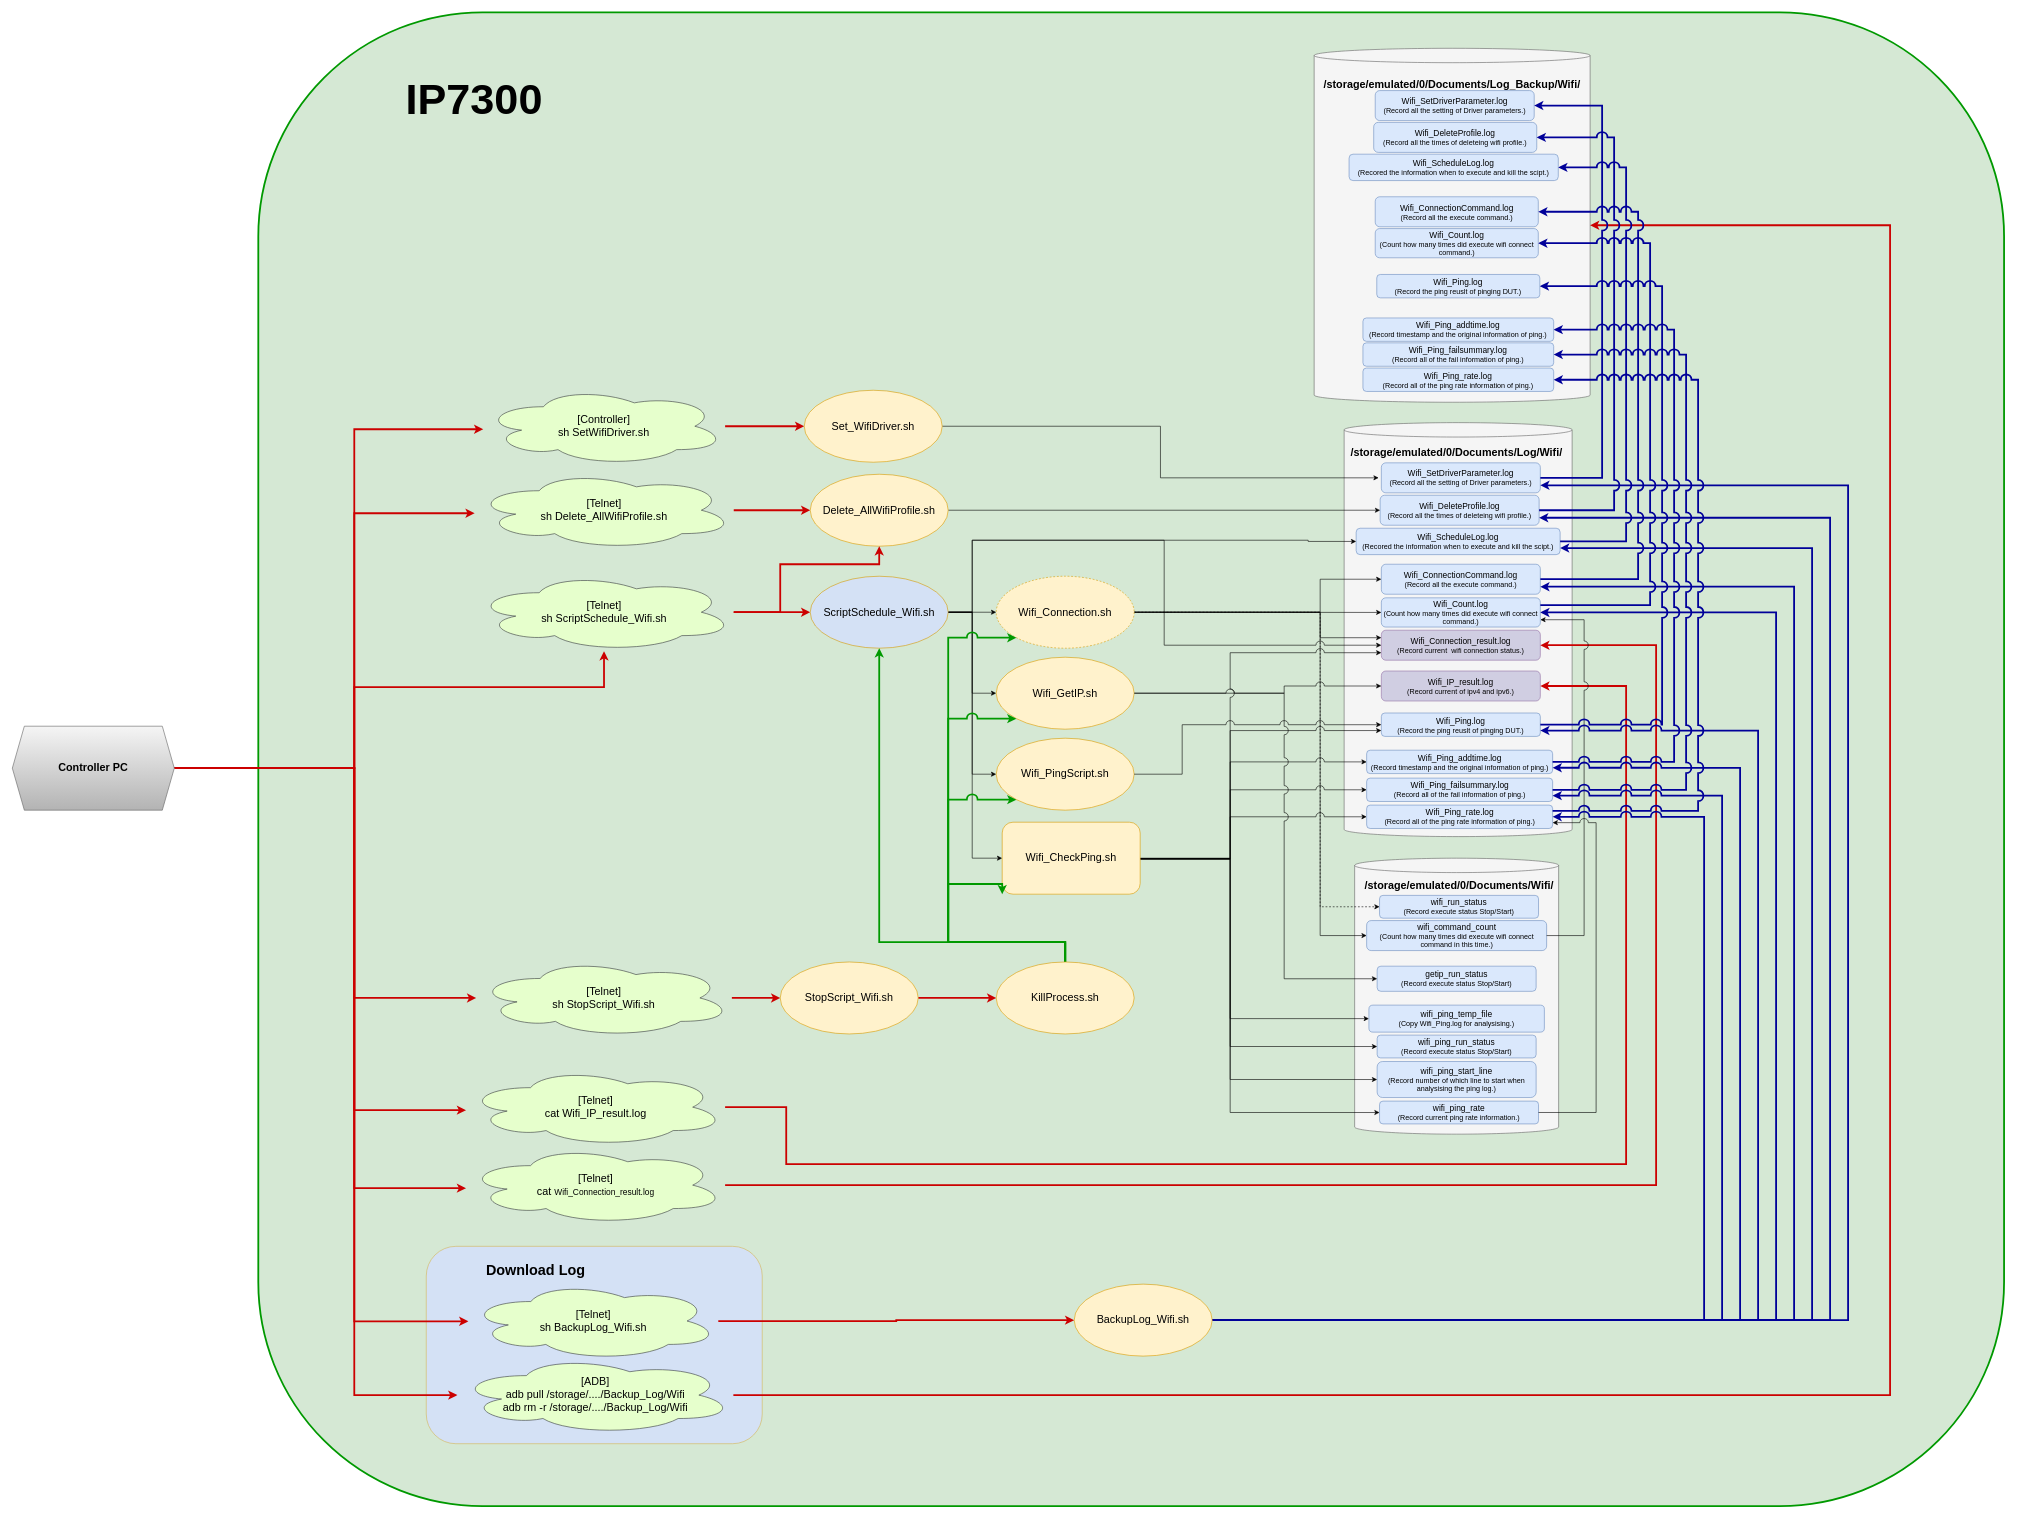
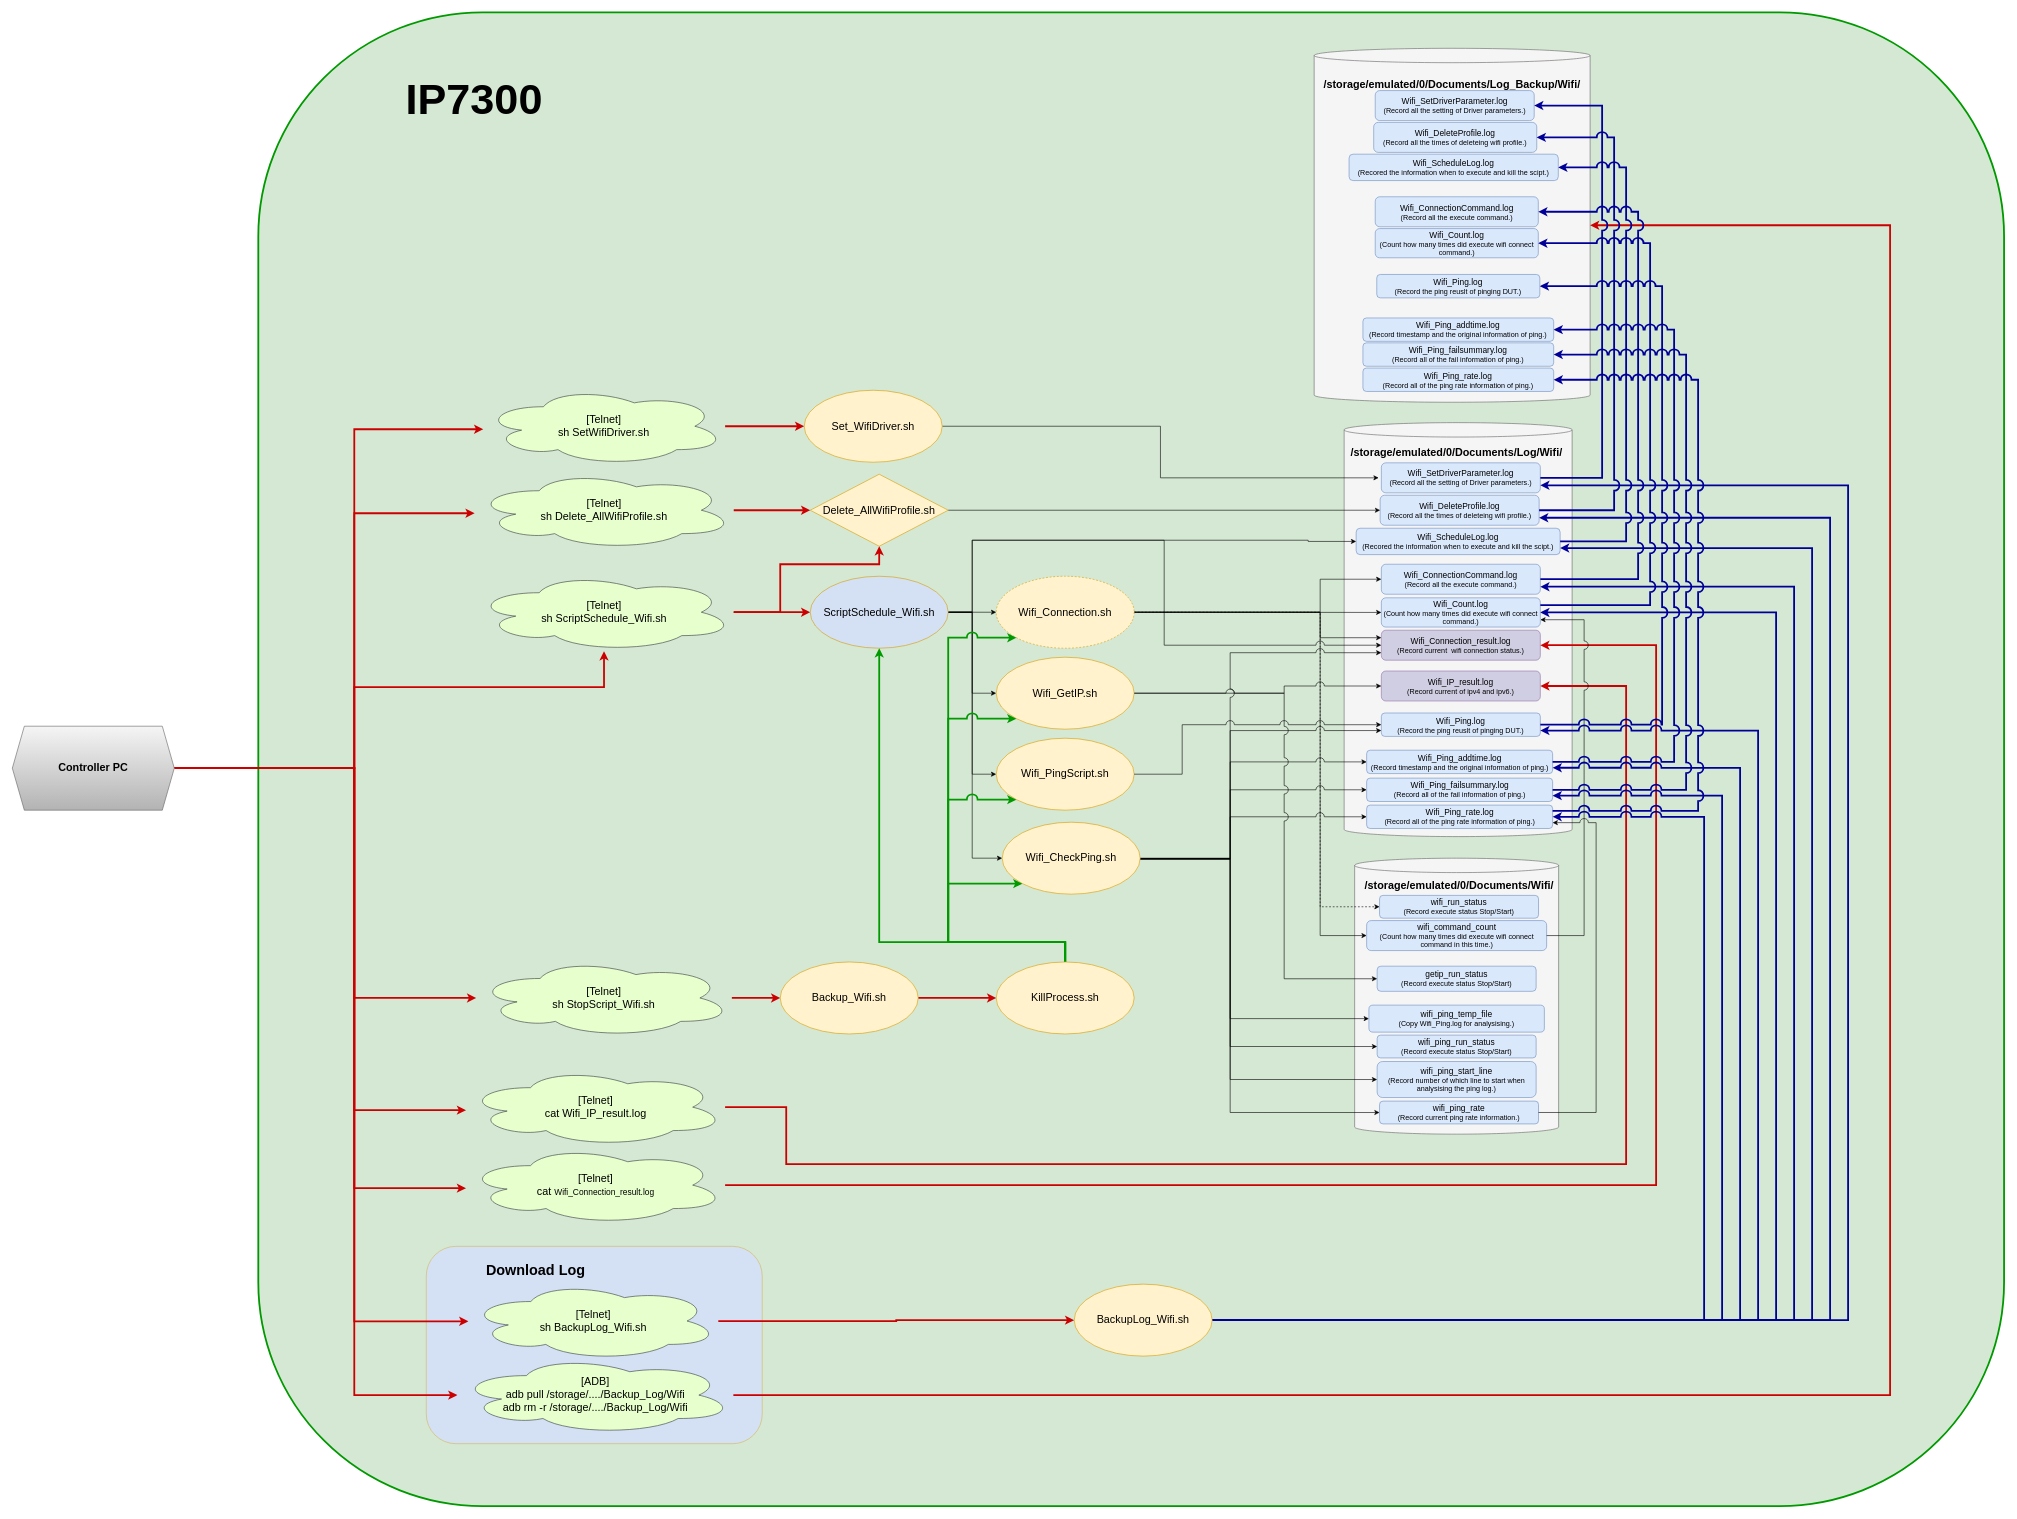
- <mxCell id="39" value="&lt;font style=&quot;font-size: 18px;&quot;&gt;&lt;span&gt;[Controller]&lt;/span&gt;&lt;br&gt;&lt;/font&gt;&lt;div&gt;&lt;font style=&quot;font-size: 18px;&quot;&gt;&lt;span&gt;sh SetWifiDriver.sh&lt;/span&gt;&lt;/font&gt;&lt;/div&gt;" style="ellipse;shape=cloud;whiteSpace=wrap;html=1;fillColor=#E6FFCC;strokeColor=#36393d;" parent="1" vertex="1"><mxGeometry x="804.38" y="645" width="403.75" height="130" as="geometry" /></mxCell>
+ <mxCell id="39" value="&lt;font style=&quot;font-size: 18px;&quot;&gt;&lt;span&gt;[Telnet]&lt;/span&gt;&lt;br&gt;&lt;/font&gt;&lt;div&gt;&lt;font style=&quot;font-size: 18px;&quot;&gt;&lt;span&gt;sh SetWifiDriver.sh&lt;/span&gt;&lt;/font&gt;&lt;/div&gt;" style="ellipse;shape=cloud;whiteSpace=wrap;html=1;fillColor=#E6FFCC;strokeColor=#36393d;" parent="1" vertex="1"><mxGeometry x="804.38" y="645" width="403.75" height="130" as="geometry" /></mxCell>
- <mxCell id="45" value="&lt;font style=&quot;font-size: 18px;&quot;&gt;Delete_AllWifiProfile.sh&lt;/font&gt;" style="ellipse;whiteSpace=wrap;html=1;fillColor=#FFF2CC;strokeColor=#d79b00;" parent="1" vertex="1"><mxGeometry x="1350" y="790" width="230" height="120" as="geometry" /></mxCell>
+ <mxCell id="45" value="&lt;font style=&quot;font-size: 18px;&quot;&gt;Delete_AllWifiProfile.sh&lt;/font&gt;" style="rhombus;whiteSpace=wrap;html=1;fillColor=#FFF2CC;strokeColor=#d79b00;" parent="1" vertex="1"><mxGeometry x="1350" y="790" width="230" height="120" as="geometry" /></mxCell>
- <mxCell id="77" value="&lt;font style=&quot;font-size: 18px;&quot;&gt;Wifi_CheckPing&lt;/font&gt;&lt;span style=&quot;font-size: 18px; background-color: transparent; color: light-dark(rgb(0, 0, 0), rgb(255, 255, 255));&quot;&gt;.sh&lt;/span&gt;" style="whiteSpace=wrap;html=1;fillColor=#FFF2CC;strokeColor=#d79b00;rounded=1;" parent="1" vertex="1"><mxGeometry x="1670" y="1370" width="230" height="120" as="geometry" /></mxCell>
+ <mxCell id="77" value="&lt;font style=&quot;font-size: 18px;&quot;&gt;Wifi_CheckPing&lt;/font&gt;&lt;span style=&quot;font-size: 18px; background-color: transparent; color: light-dark(rgb(0, 0, 0), rgb(255, 255, 255));&quot;&gt;.sh&lt;/span&gt;" style="ellipse;whiteSpace=wrap;html=1;fillColor=#FFF2CC;strokeColor=#d79b00;" parent="1" vertex="1"><mxGeometry x="1670" y="1370" width="230" height="120" as="geometry" /></mxCell>
- <mxCell id="128" value="&lt;font style=&quot;font-size: 18px;&quot;&gt;StopScript_Wifi.sh&lt;/font&gt;" style="ellipse;whiteSpace=wrap;html=1;fillColor=#FFF2CC;strokeColor=#d79b00;" parent="1" vertex="1"><mxGeometry x="1300" y="1603" width="230" height="120" as="geometry" /></mxCell>
+ <mxCell id="128" value="&lt;font style=&quot;font-size: 18px;&quot;&gt;Backup_Wifi.sh&lt;/font&gt;" style="ellipse;whiteSpace=wrap;html=1;fillColor=#FFF2CC;strokeColor=#d79b00;" parent="1" vertex="1"><mxGeometry x="1300" y="1603" width="230" height="120" as="geometry" /></mxCell>
